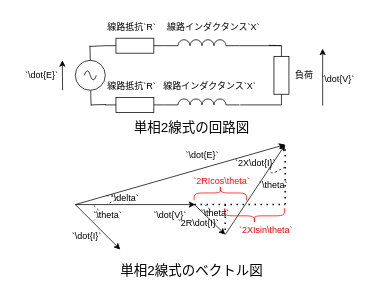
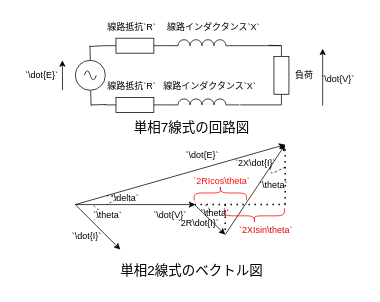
- <mxCell id="48" value="&lt;font style=&quot;font-size: 18px;&quot;&gt;単相2線式の回路図&lt;/font&gt;" style="text;html=1;align=center;verticalAlign=middle;resizable=0;points=[];autosize=1;strokeColor=none;fillColor=none;" parent="1" vertex="1"><mxGeometry x="164.5" y="149" width="180" height="40" as="geometry" /></mxCell>
+ <mxCell id="48" value="&lt;font style=&quot;font-size: 18px;&quot;&gt;単相7線式の回路図&lt;/font&gt;" style="text;html=1;align=center;verticalAlign=middle;resizable=0;points=[];autosize=1;strokeColor=none;fillColor=none;" parent="1" vertex="1"><mxGeometry x="164.5" y="149" width="180" height="40" as="geometry" /></mxCell>
